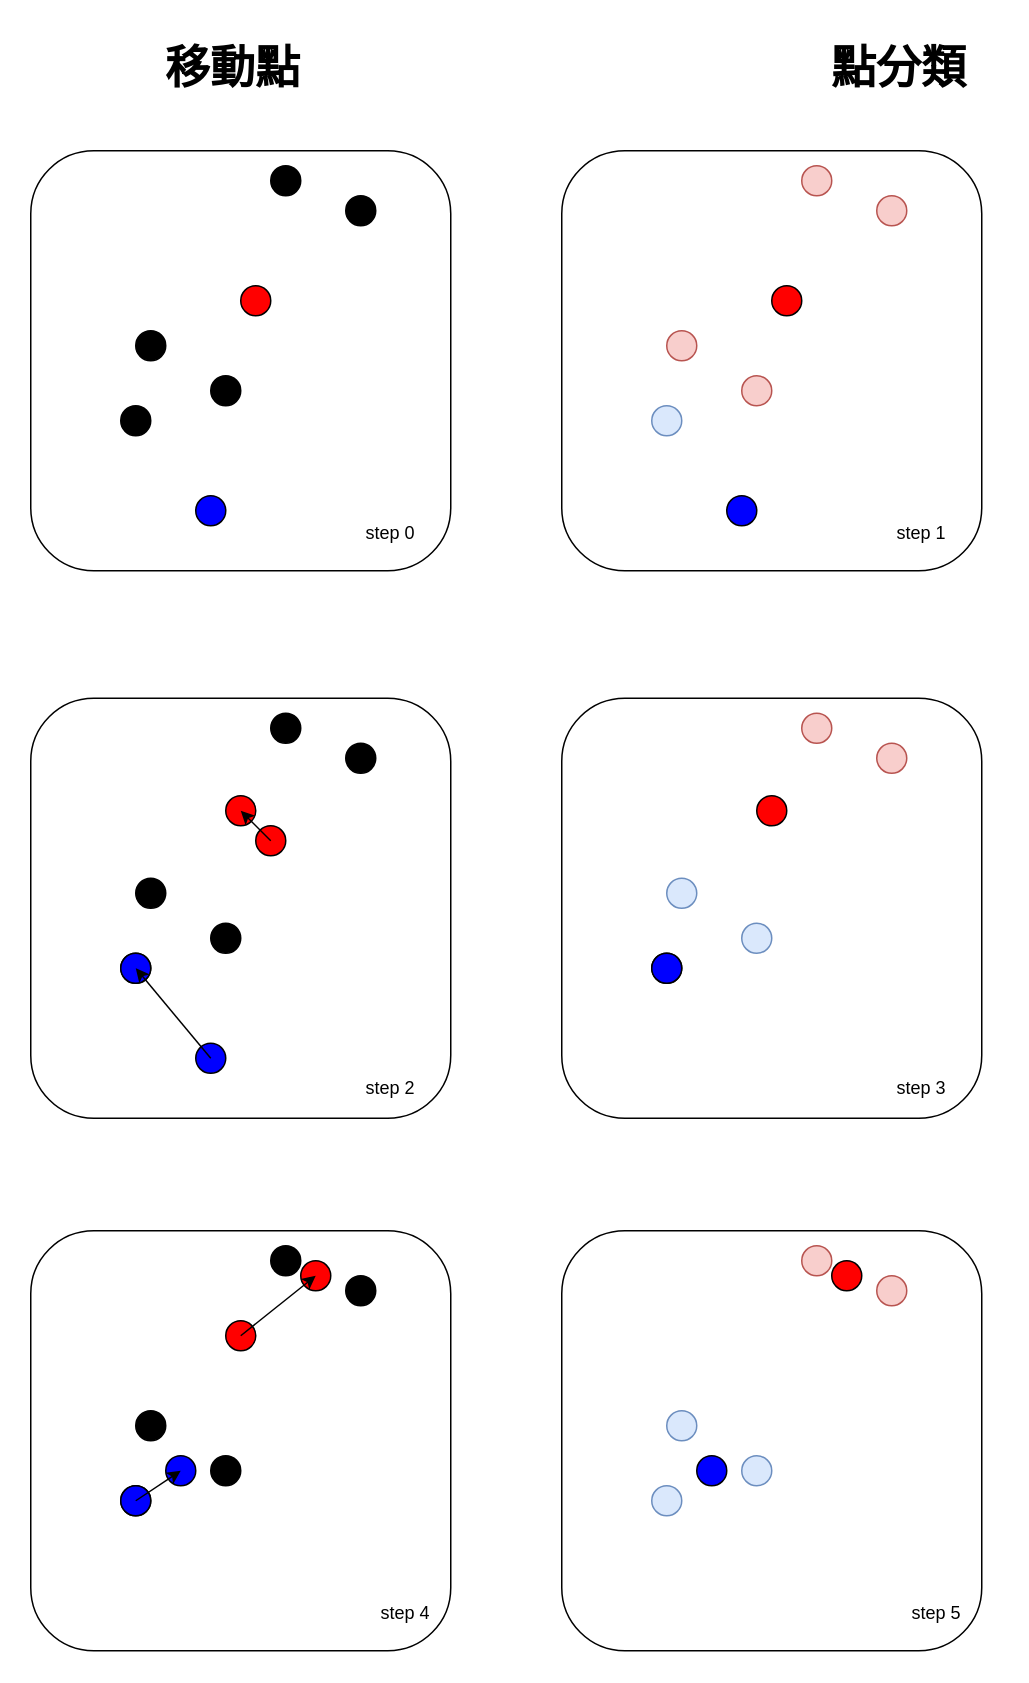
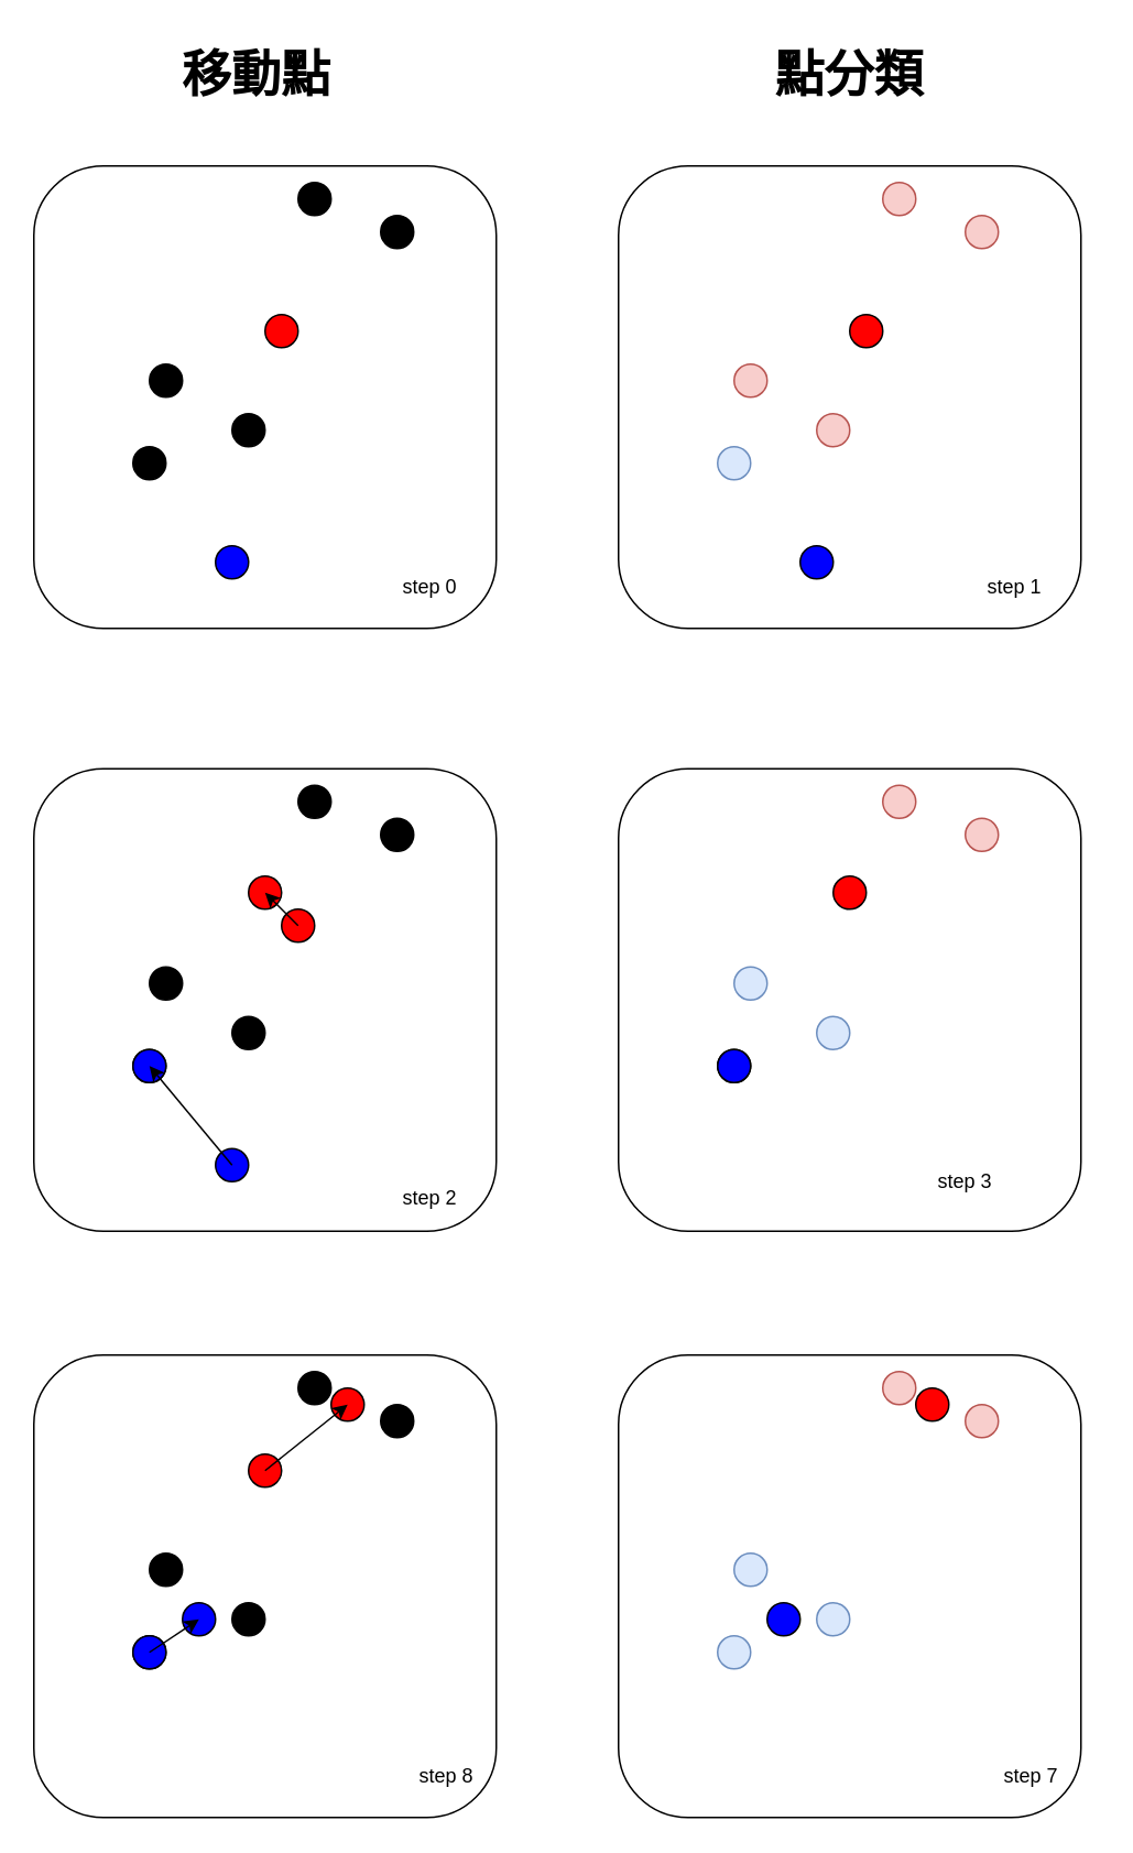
- <mxCell id="62" value="點分類" style="text;html=1;strokeColor=none;fillColor=none;align=center;verticalAlign=middle;whiteSpace=wrap;rounded=0;fontStyle=1;fontSize=30;" vertex="1" parent="1"><mxGeometry x="544" y="20" width="110" height="50" as="geometry" /></mxCell>
+ <mxCell id="62" value="點分類" style="text;html=1;strokeColor=none;fillColor=none;align=center;verticalAlign=middle;whiteSpace=wrap;rounded=0;fontStyle=1;fontSize=30;" vertex="1" parent="1"><mxGeometry x="459" y="20" width="110" height="50" as="geometry" /></mxCell>
- <mxCell id="66" value="step 3" style="text;html=1;strokeColor=none;fillColor=none;align=center;verticalAlign=middle;whiteSpace=wrap;rounded=0;fontStyle=0;fontSize=12;" vertex="1" parent="1"><mxGeometry x="574" y="710" width="80" height="30" as="geometry" /></mxCell>
+ <mxCell id="66" value="step 3" style="text;html=1;strokeColor=none;fillColor=none;align=center;verticalAlign=middle;whiteSpace=wrap;rounded=0;fontStyle=0;fontSize=12;" vertex="1" parent="1"><mxGeometry x="544" y="700" width="80" height="30" as="geometry" /></mxCell>
- <mxCell id="67" value="step 4" style="text;html=1;strokeColor=none;fillColor=none;align=center;verticalAlign=middle;whiteSpace=wrap;rounded=0;fontStyle=0;fontSize=12;" vertex="1" parent="1"><mxGeometry x="230" y="1060" width="80" height="30" as="geometry" /></mxCell>
+ <mxCell id="67" value="step 8" style="text;html=1;strokeColor=none;fillColor=none;align=center;verticalAlign=middle;whiteSpace=wrap;rounded=0;fontStyle=0;fontSize=12;" vertex="1" parent="1"><mxGeometry x="230" y="1060" width="80" height="30" as="geometry" /></mxCell>
- <mxCell id="68" value="step 5" style="text;html=1;strokeColor=none;fillColor=none;align=center;verticalAlign=middle;whiteSpace=wrap;rounded=0;fontStyle=0;fontSize=12;" vertex="1" parent="1"><mxGeometry x="584" y="1060" width="80" height="30" as="geometry" /></mxCell>
+ <mxCell id="68" value="step 7" style="text;html=1;strokeColor=none;fillColor=none;align=center;verticalAlign=middle;whiteSpace=wrap;rounded=0;fontStyle=0;fontSize=12;" vertex="1" parent="1"><mxGeometry x="584" y="1060" width="80" height="30" as="geometry" /></mxCell>
